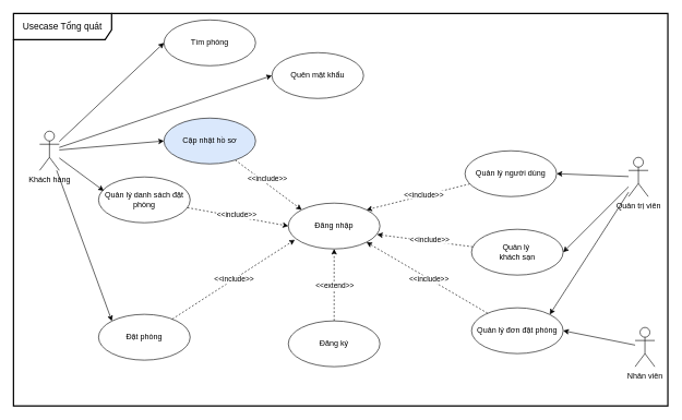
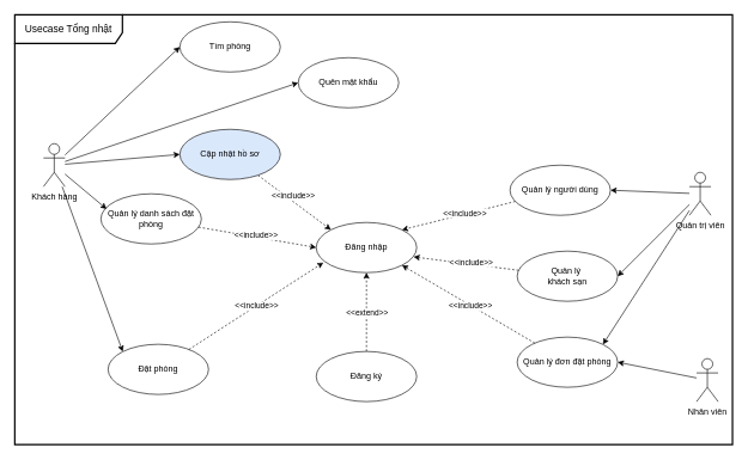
- <mxCell id="27" value="&lt;font style=&quot;font-size: 14px;&quot;&gt;Usecase Tổng quát&lt;/font&gt;" style="shape=umlFrame;whiteSpace=wrap;html=1;pointerEvents=0;width=150;height=40;strokeWidth=2;" parent="1" vertex="1"><mxGeometry x="20" y="20" width="1000" height="600" as="geometry" /></mxCell>
+ <mxCell id="27" value="&lt;font style=&quot;font-size: 14px;&quot;&gt;Usecase Tổng nhật&lt;/font&gt;" style="shape=umlFrame;whiteSpace=wrap;html=1;pointerEvents=0;width=150;height=40;strokeWidth=2;" parent="1" vertex="1"><mxGeometry x="20" y="20" width="1000" height="600" as="geometry" /></mxCell>
- <mxCell id="35" value="Quản lý danh sách đặt phòng" style="ellipse;whiteSpace=wrap;html=1;" parent="1" vertex="1"><mxGeometry x="150" y="270" width="140" height="70" as="geometry" /></mxCell>
+ <mxCell id="35" value="Quản lý danh sách đặt phòng" style="ellipse;whiteSpace=wrap;html=1;" parent="1" vertex="1"><mxGeometry x="140" y="270" width="140" height="70" as="geometry" /></mxCell>
